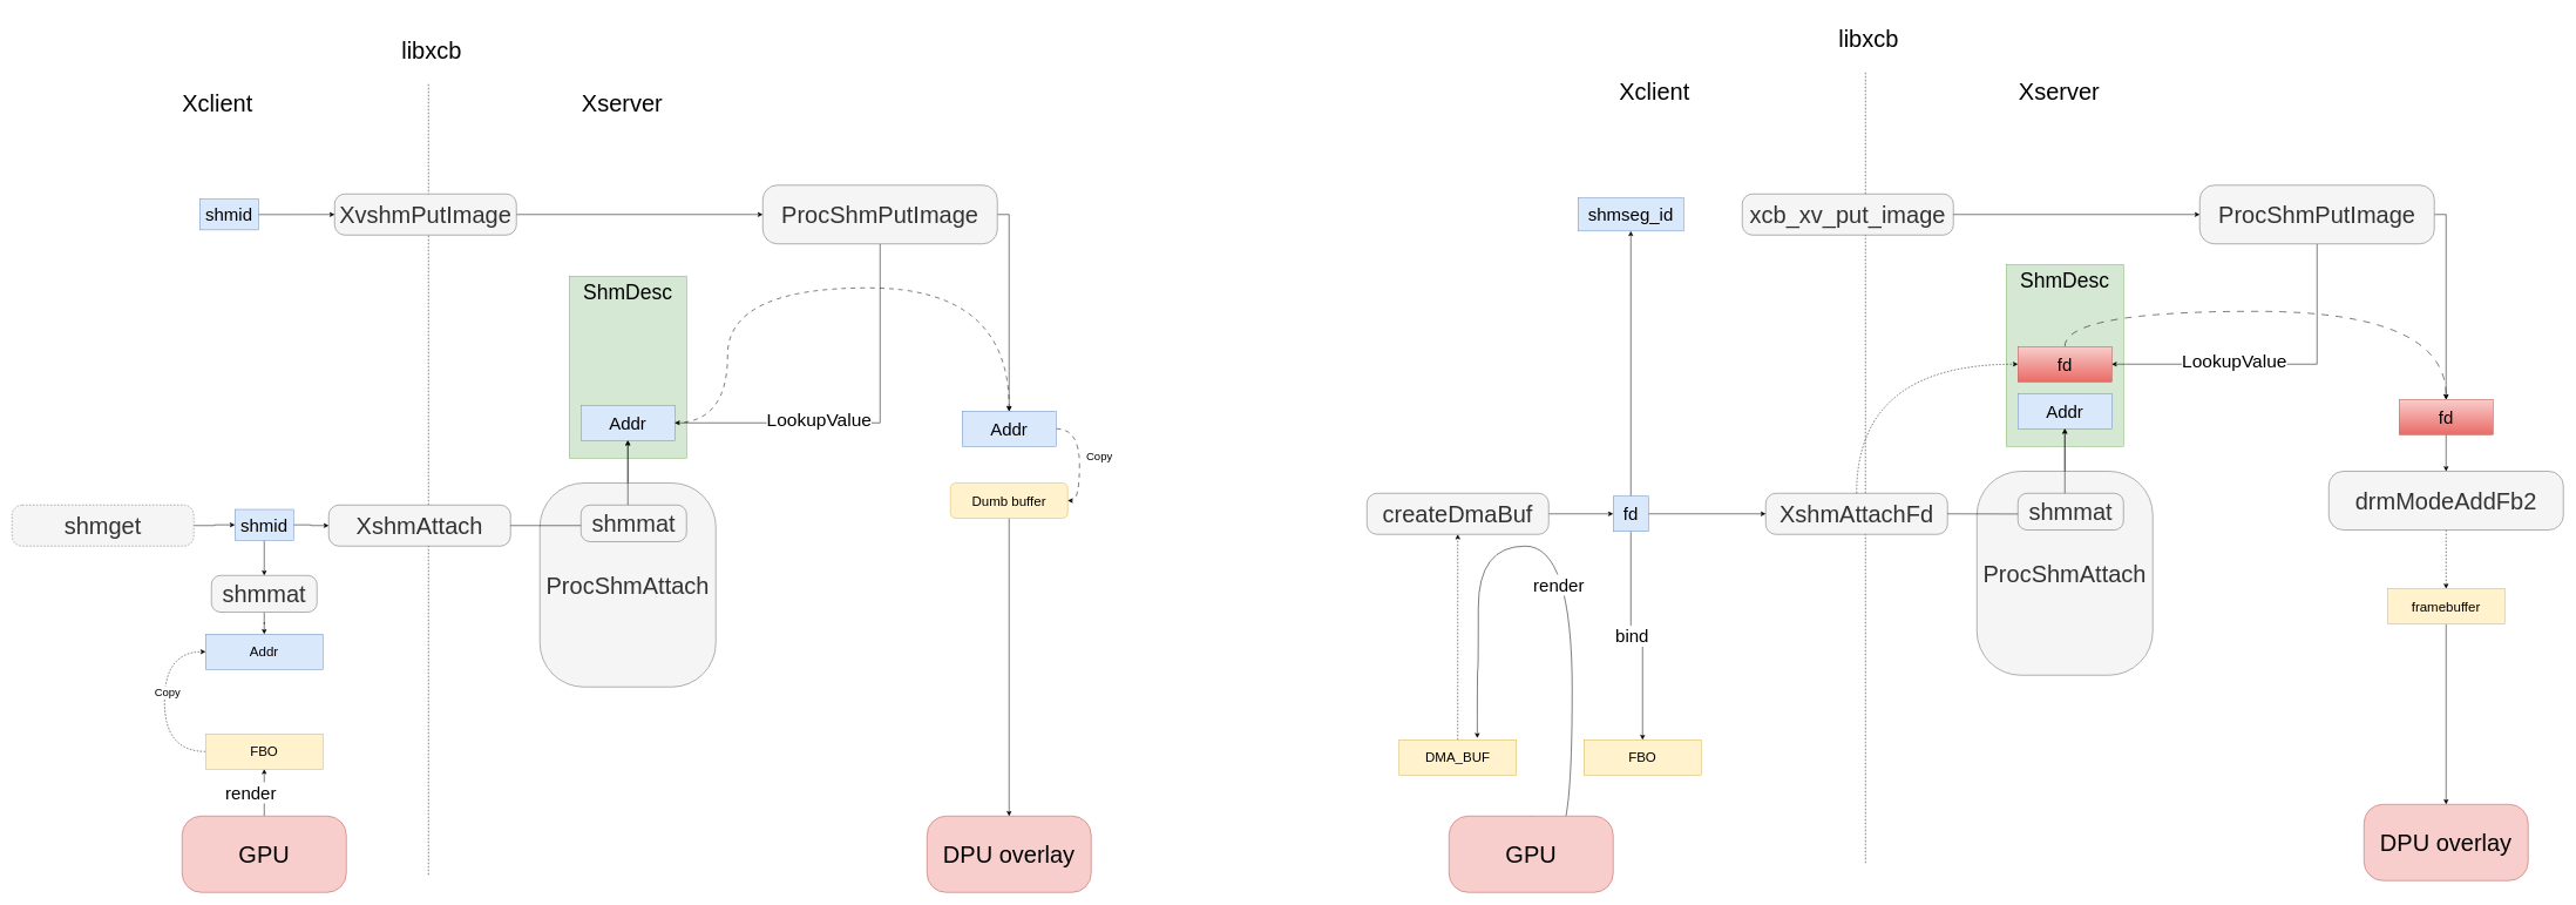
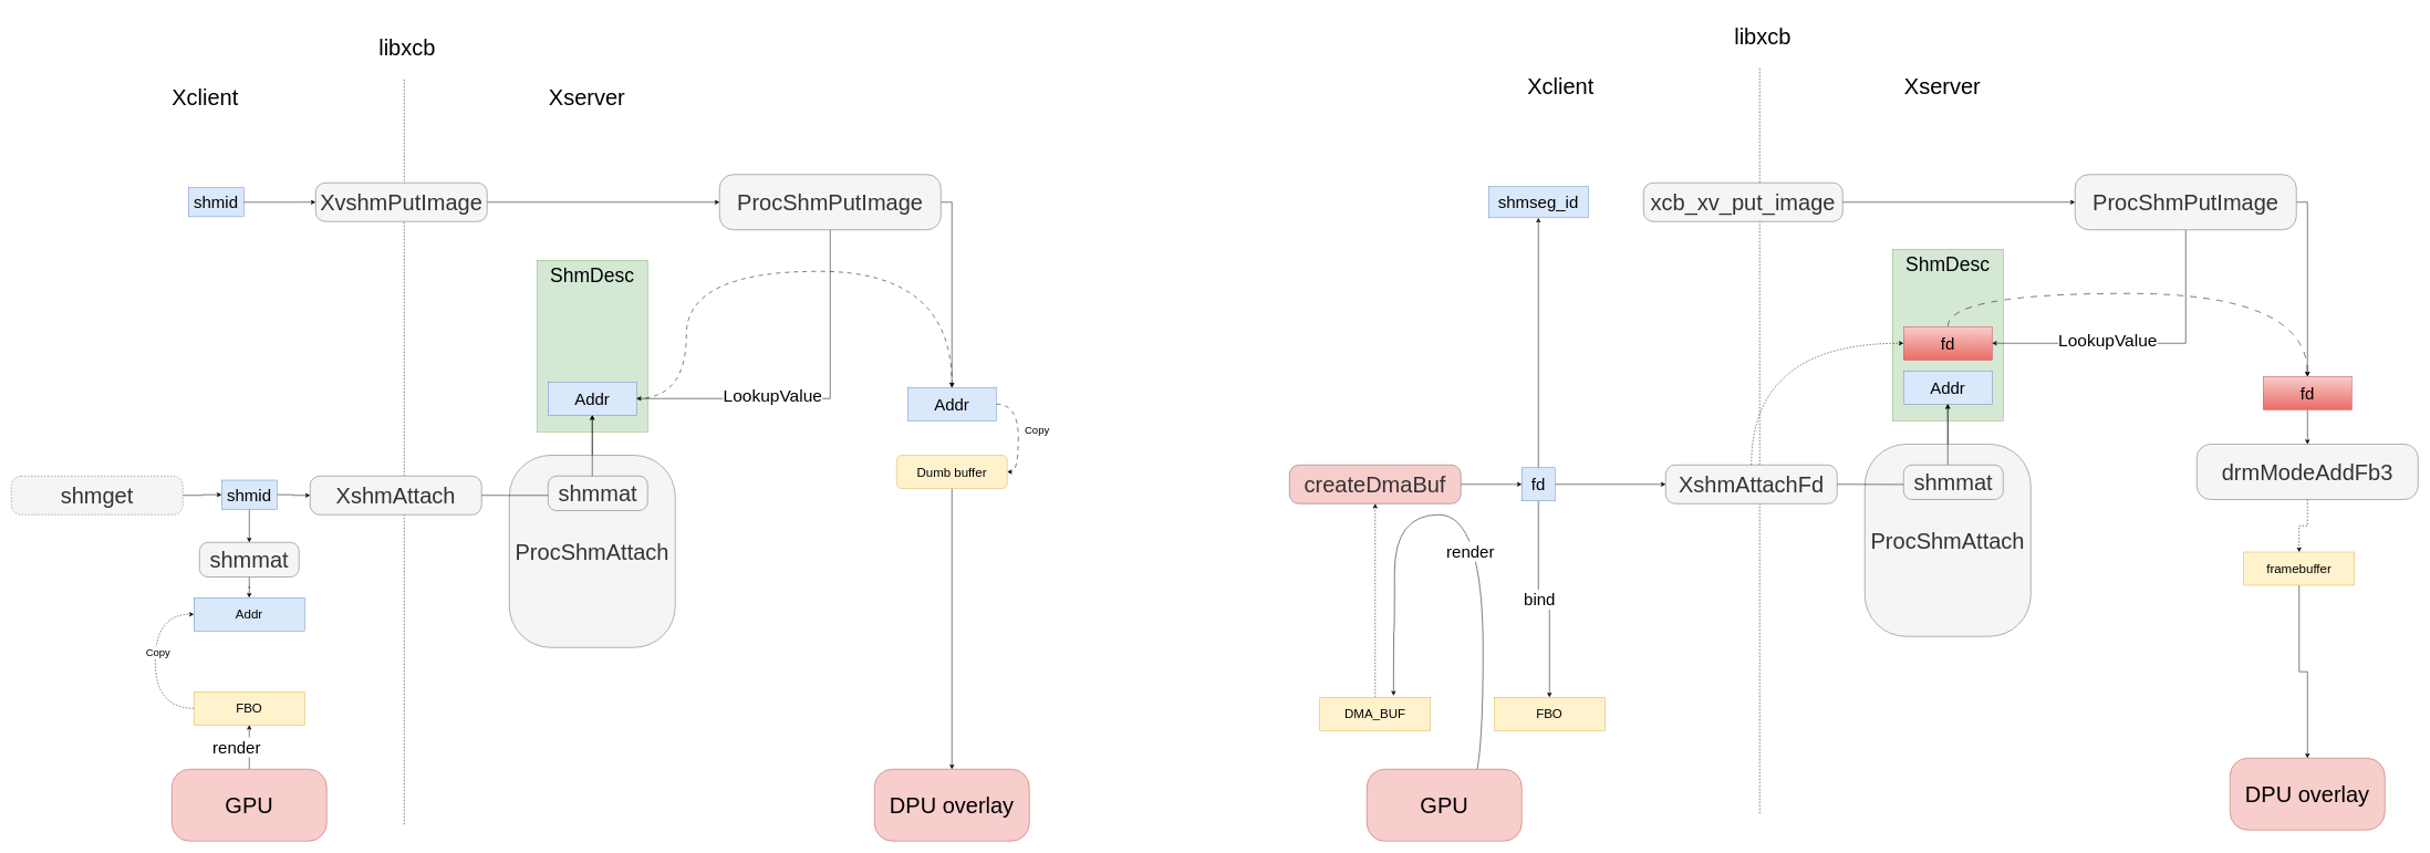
- <mxCell id="86" value="drmModeAddFb2" style="rounded=1;whiteSpace=wrap;html=1;arcSize=25;fillColor=#f5f5f5;fontColor=#333333;strokeColor=#666666;fontSize=40;" vertex="1" parent="44"><mxGeometry x="1720" y="782.5" width="400" height="100" as="geometry" /></mxCell>
+ <mxCell id="86" value="drmModeAddFb3" style="rounded=1;whiteSpace=wrap;html=1;arcSize=25;fillColor=#f5f5f5;fontColor=#333333;strokeColor=#666666;fontSize=40;" vertex="1" parent="44"><mxGeometry x="1720" y="782.5" width="400" height="100" as="geometry" /></mxCell>
- <mxCell id="51" value="createDmaBuf" style="rounded=1;whiteSpace=wrap;html=1;arcSize=25;fillColor=#f5f5f5;fontColor=#333333;strokeColor=#666666;fontSize=40;" vertex="1" parent="44"><mxGeometry x="80" y="820" width="310" height="70" as="geometry" /></mxCell>
+ <mxCell id="51" value="createDmaBuf" style="rounded=1;whiteSpace=wrap;html=1;arcSize=25;fillColor=#f8cecc;fontColor=#333333;strokeColor=#666666;fontSize=40;" vertex="1" parent="44"><mxGeometry x="80" y="820" width="310" height="70" as="geometry" /></mxCell>
- <mxCell id="78" value="framebuffer" style="rounded=0;whiteSpace=wrap;html=1;fillColor=#fff2cc;strokeColor=#d6b656;fontSize=23;" vertex="1" parent="44"><mxGeometry x="1820" y="982.5" width="200" height="60" as="geometry" /></mxCell>
+ <mxCell id="78" value="framebuffer" style="rounded=0;whiteSpace=wrap;html=1;fillColor=#fff2cc;strokeColor=#d6b656;fontSize=23;" vertex="1" parent="44"><mxGeometry x="1805" y="977.5" width="200" height="60" as="geometry" /></mxCell>
